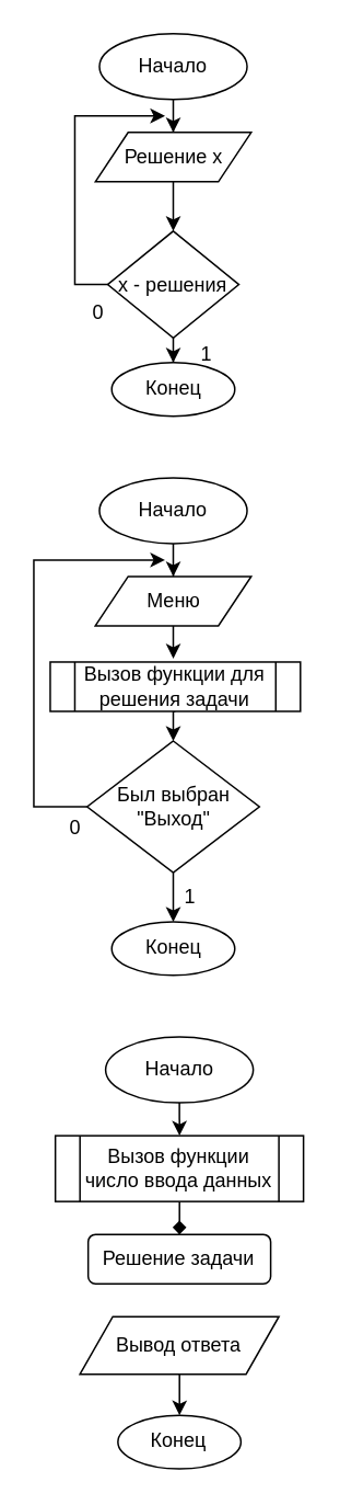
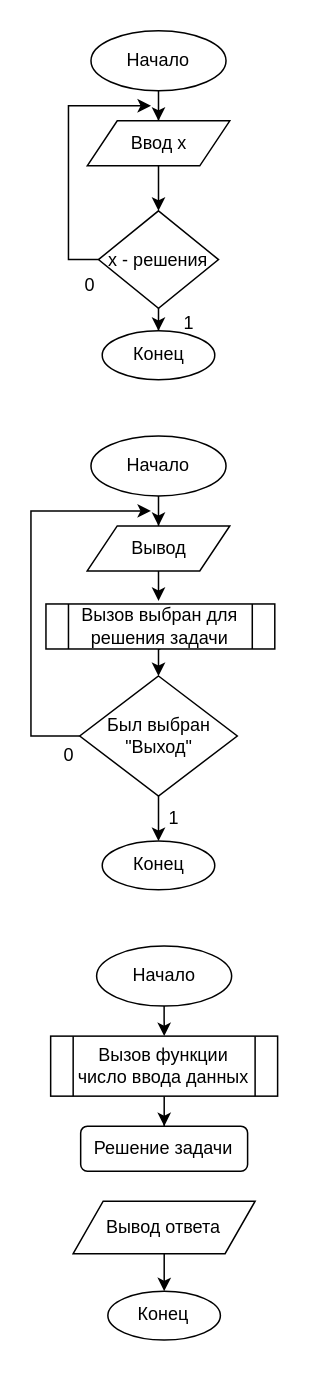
- <mxCell id="5" value="Решение x" style="shape=parallelogram;perimeter=parallelogramPerimeter;whiteSpace=wrap;html=1;fixedSize=1;" vertex="1" parent="1"><mxGeometry x="57.5" y="80" width="95" height="30" as="geometry" /></mxCell>
+ <mxCell id="5" value="Ввод x" style="shape=parallelogram;perimeter=parallelogramPerimeter;whiteSpace=wrap;html=1;fixedSize=1;" vertex="1" parent="1"><mxGeometry x="57.5" y="80" width="95" height="30" as="geometry" /></mxCell>
- <mxCell id="15" value="Меню" style="shape=parallelogram;perimeter=parallelogramPerimeter;whiteSpace=wrap;html=1;fixedSize=1;" vertex="1" parent="1"><mxGeometry x="57.5" y="350" width="95" height="30" as="geometry" /></mxCell>
+ <mxCell id="15" value="Вывод" style="shape=parallelogram;perimeter=parallelogramPerimeter;whiteSpace=wrap;html=1;fixedSize=1;" vertex="1" parent="1"><mxGeometry x="57.5" y="350" width="95" height="30" as="geometry" /></mxCell>
- <mxCell id="23" value="Вызов функции для решения задачи" style="shape=process;whiteSpace=wrap;html=1;backgroundOutline=1;" vertex="1" parent="1"><mxGeometry x="30" y="402" width="152.5" height="30" as="geometry" /></mxCell>
+ <mxCell id="23" value="Вызов выбран для решения задачи" style="shape=process;whiteSpace=wrap;html=1;backgroundOutline=1;" vertex="1" parent="1"><mxGeometry x="30" y="402" width="152.5" height="30" as="geometry" /></mxCell>
- <mxCell id="27" value="" style="edgeStyle=orthogonalEdgeStyle;rounded=0;orthogonalLoop=1;jettySize=auto;html=1;endArrow=diamond;" edge="1" parent="1" source="28" target="29"><mxGeometry relative="1" as="geometry" /></mxCell>
+ <mxCell id="27" value="" style="edgeStyle=orthogonalEdgeStyle;rounded=0;orthogonalLoop=1;jettySize=auto;html=1;" edge="1" parent="1" source="28" target="29"><mxGeometry relative="1" as="geometry" /></mxCell>
